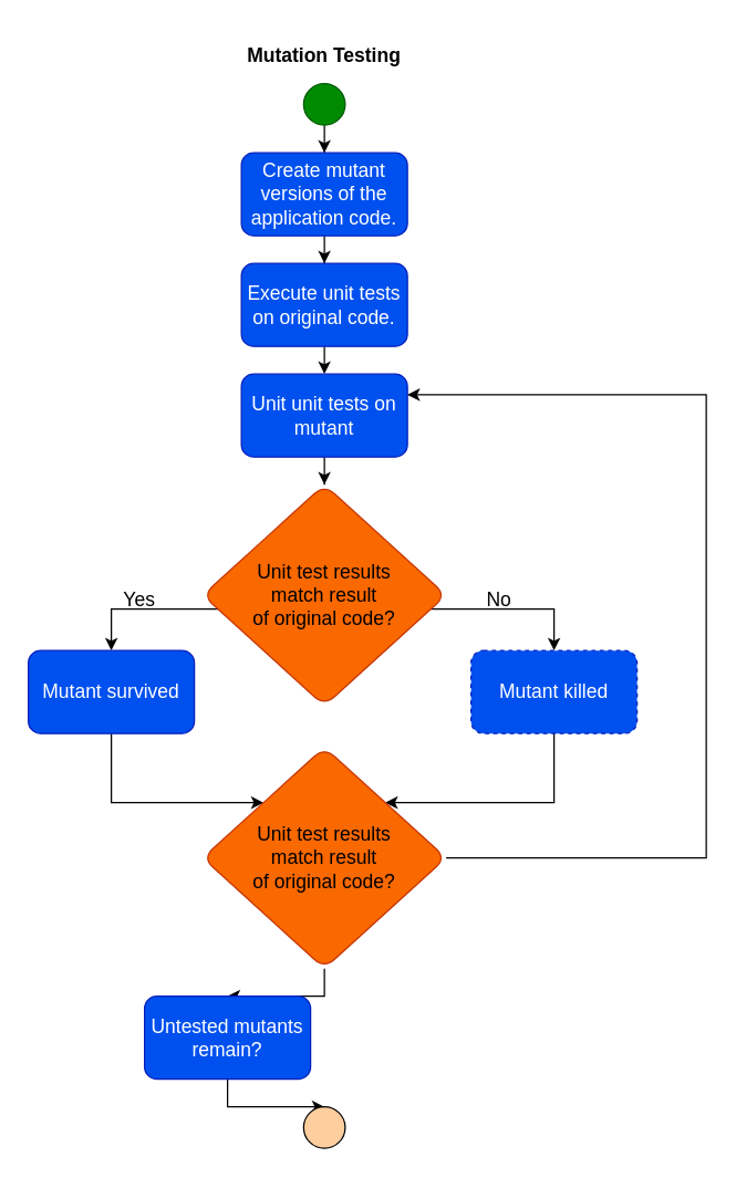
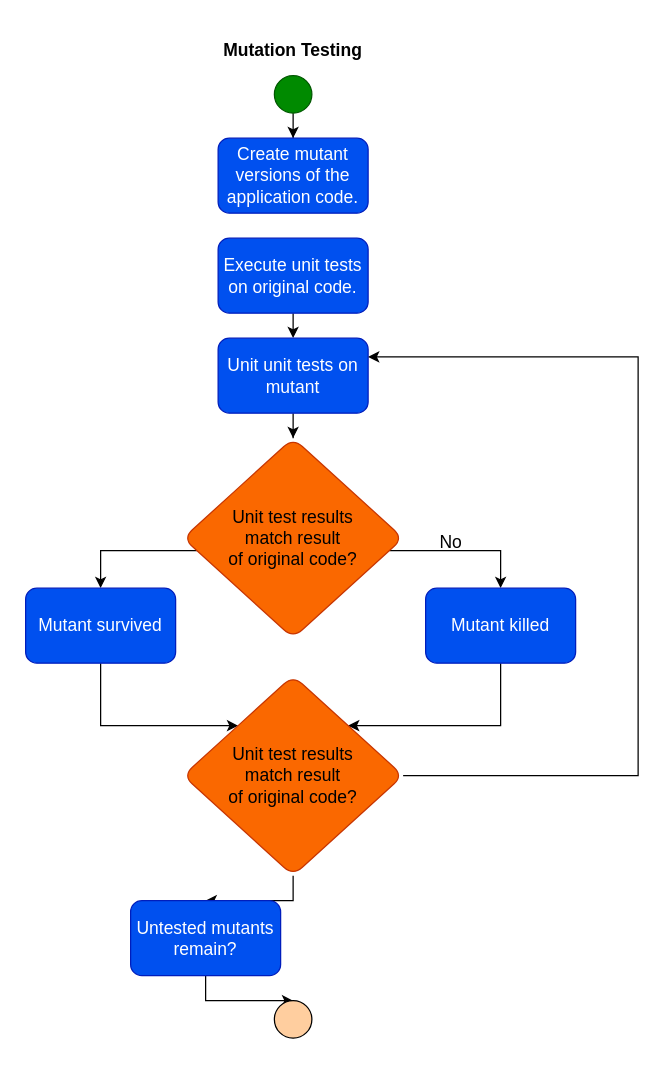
- <mxCell id="5" value="" style="edgeStyle=orthogonalEdgeStyle;rounded=0;orthogonalLoop=1;jettySize=auto;html=1;fontSize=14;" edge="1" parent="1" source="6" target="8"><mxGeometry relative="1" as="geometry" /></mxCell>
- <mxCell id="24" value="Yes" style="text;html=1;align=center;verticalAlign=middle;resizable=0;points=[];autosize=1;strokeColor=none;fillColor=none;fontSize=14;" vertex="1" parent="1"><mxGeometry x="75" y="418" width="50" height="30" as="geometry" /></mxCell>
- <mxCell id="15" value="Mutant killed" style="rounded=1;whiteSpace=wrap;html=1;fillColor=#0050ef;strokeColor=#001DBC;fontColor=#ffffff;fontSize=14;dashed=1;" vertex="1" parent="1"><mxGeometry x="340" y="470" width="120" height="60" as="geometry" /></mxCell>
+ <mxCell id="15" value="Mutant killed" style="rounded=1;whiteSpace=wrap;html=1;fillColor=#0050ef;strokeColor=#001DBC;fontColor=#ffffff;fontSize=14;" vertex="1" parent="1"><mxGeometry x="340" y="470" width="120" height="60" as="geometry" /></mxCell>
